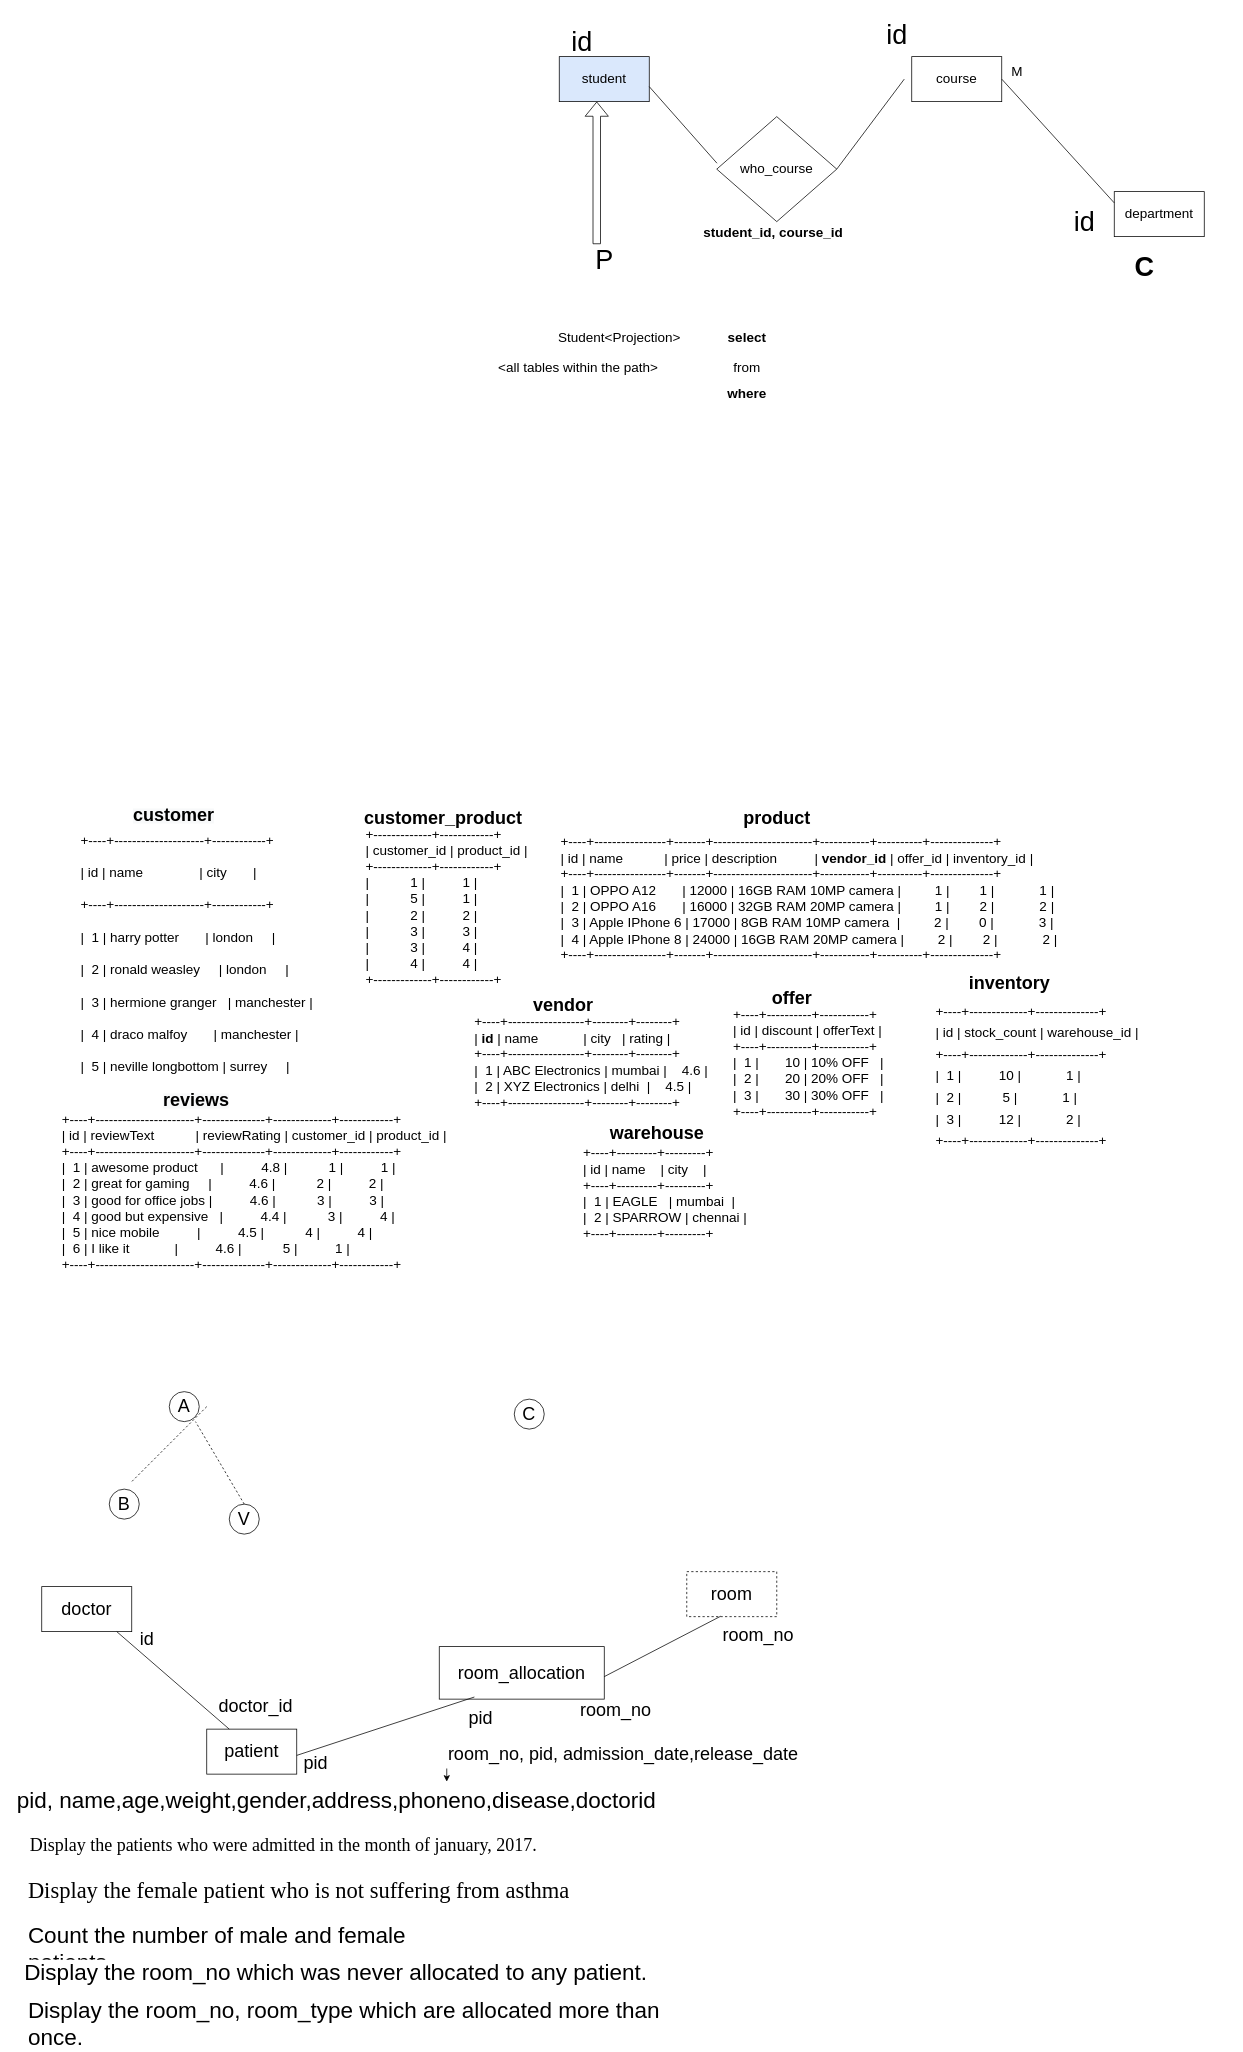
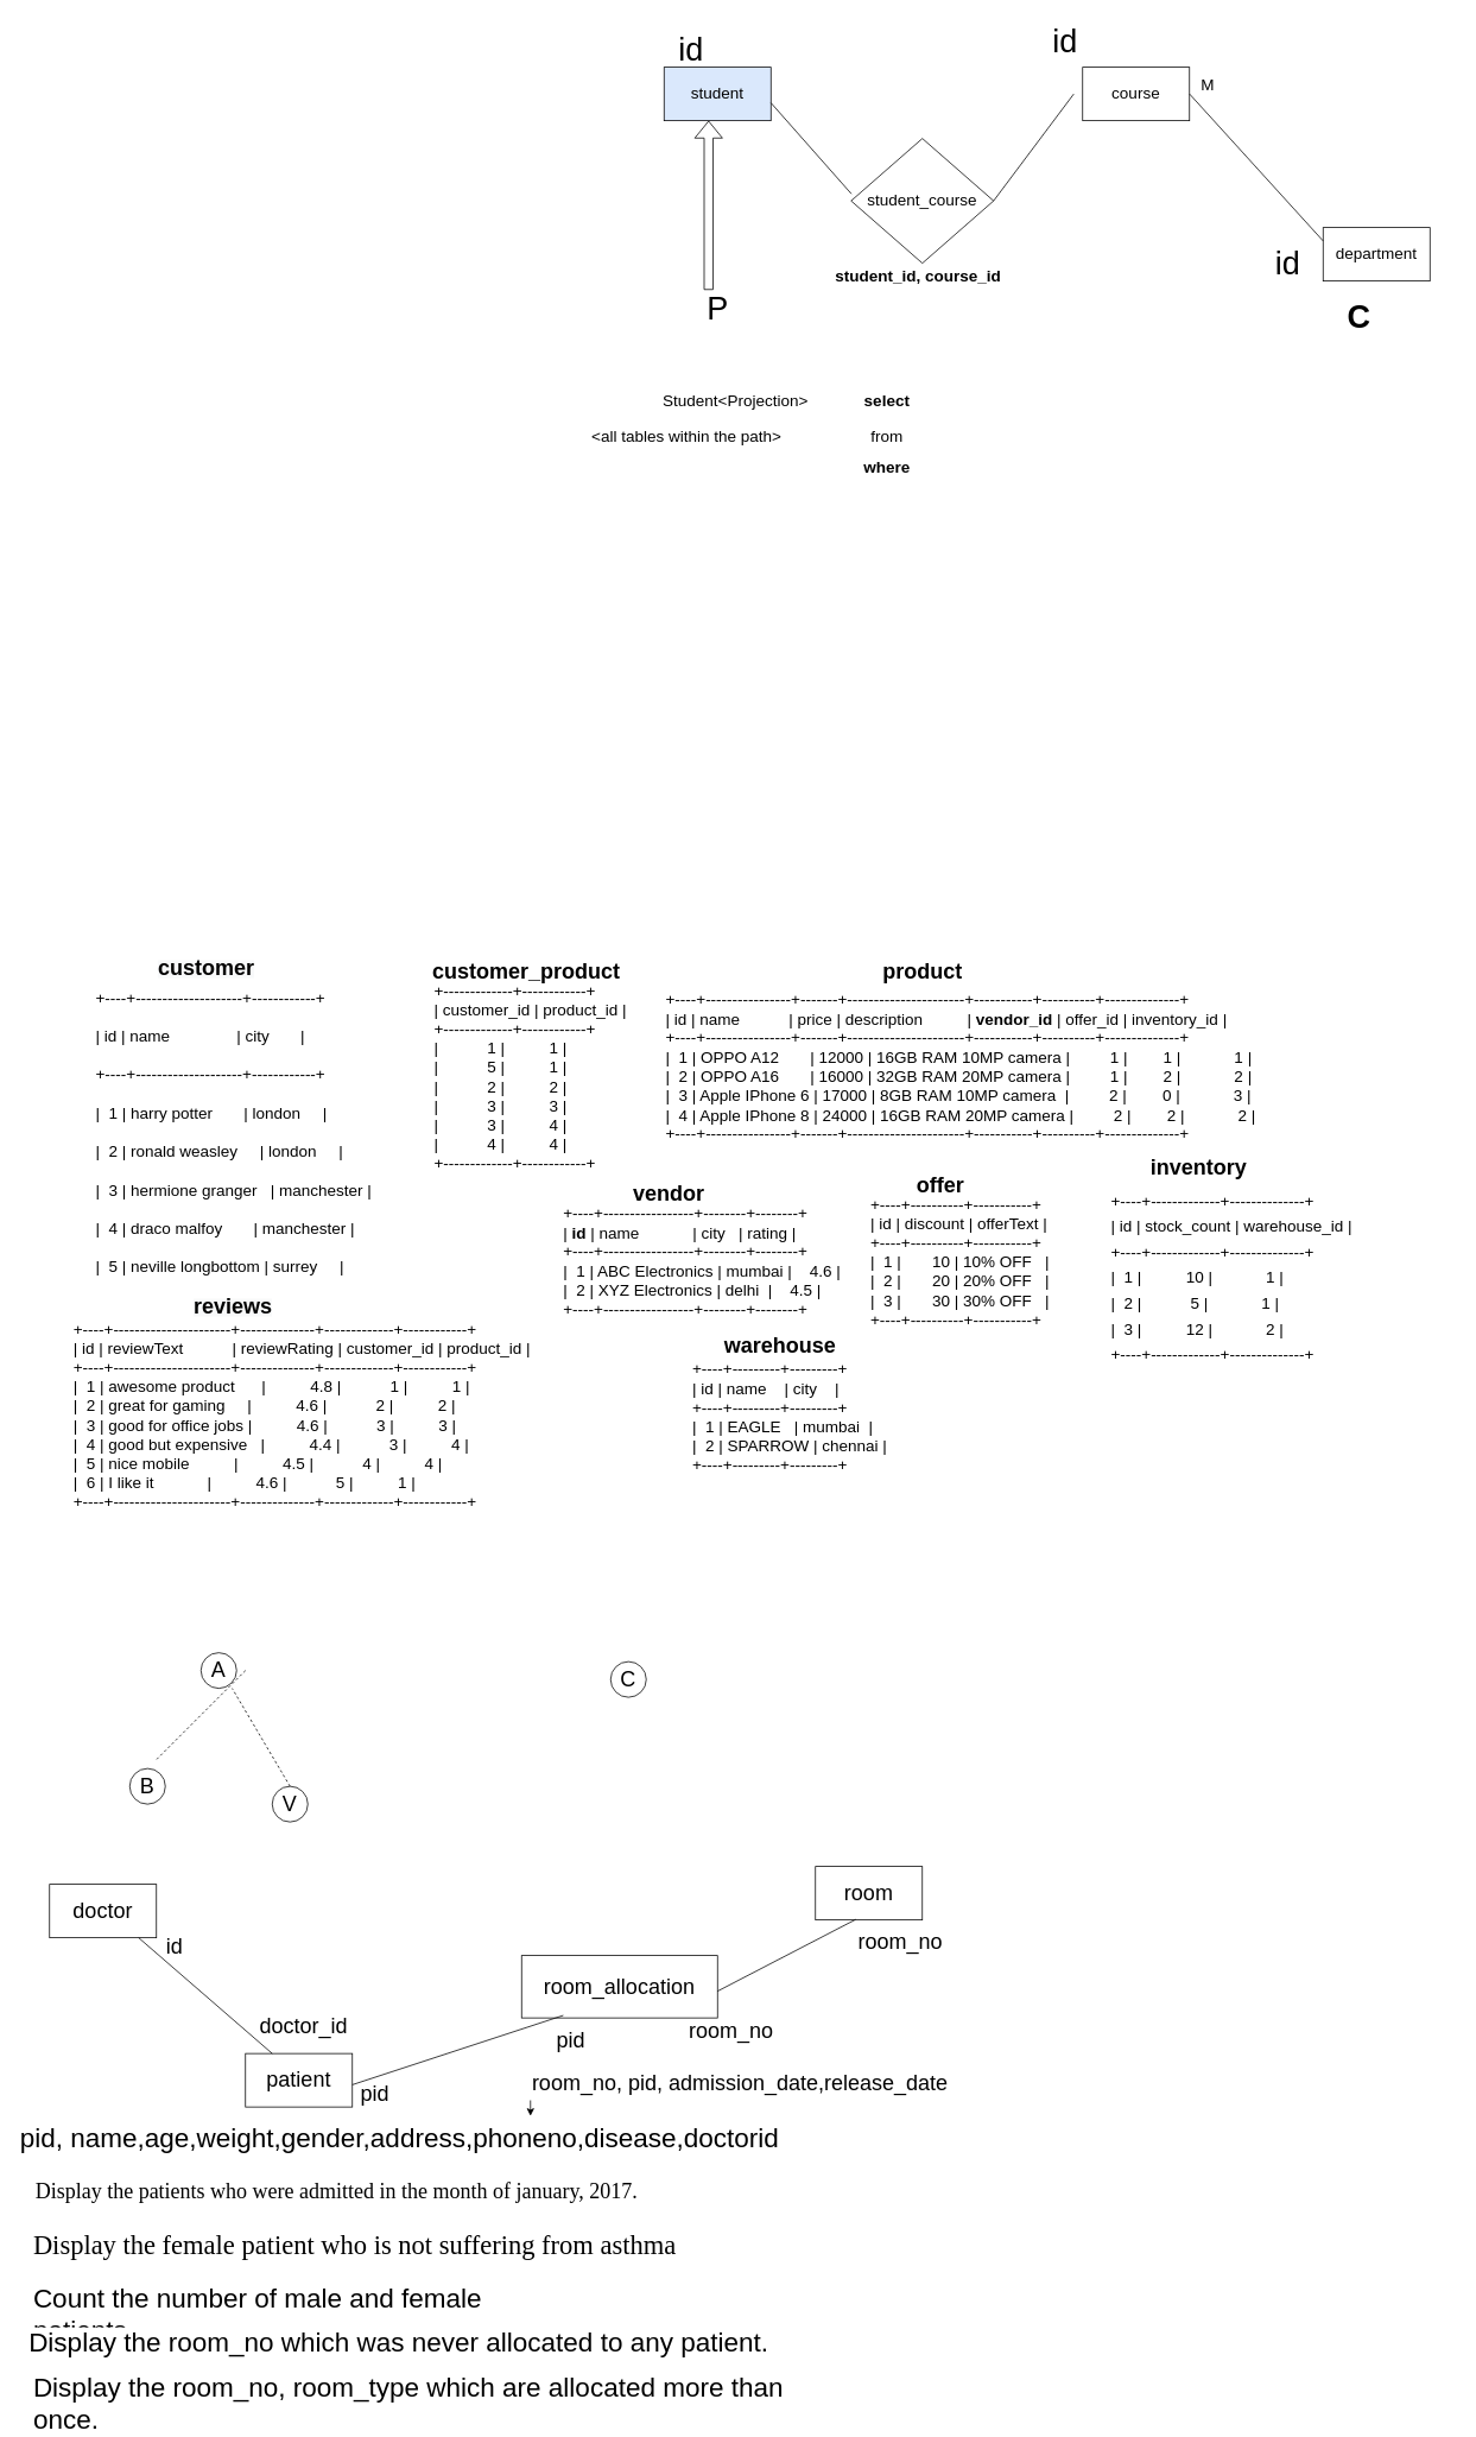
- <mxCell id="5" value="who_course" style="rhombus;whiteSpace=wrap;html=1;fontSize=18;" vertex="1" parent="1"><mxGeometry x="955" y="155" width="160" height="140" as="geometry" /></mxCell>
+ <mxCell id="5" value="student_course" style="rhombus;whiteSpace=wrap;html=1;fontSize=18;" vertex="1" parent="1"><mxGeometry x="955" y="155" width="160" height="140" as="geometry" /></mxCell>
- <mxCell id="45" value="room" style="rounded=0;whiteSpace=wrap;html=1;fontSize=24;dashed=1;" vertex="1" parent="1"><mxGeometry x="915" y="2095" width="120" height="60" as="geometry" /></mxCell>
+ <mxCell id="45" value="room" style="rounded=0;whiteSpace=wrap;html=1;fontSize=24;" vertex="1" parent="1"><mxGeometry x="915" y="2095" width="120" height="60" as="geometry" /></mxCell>
